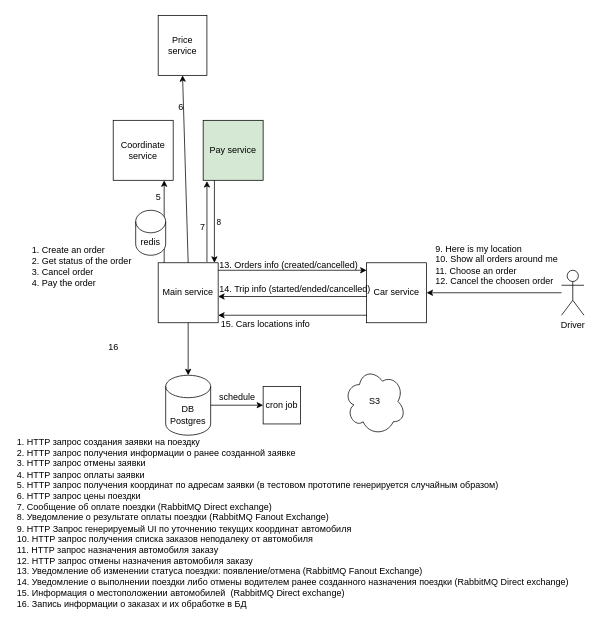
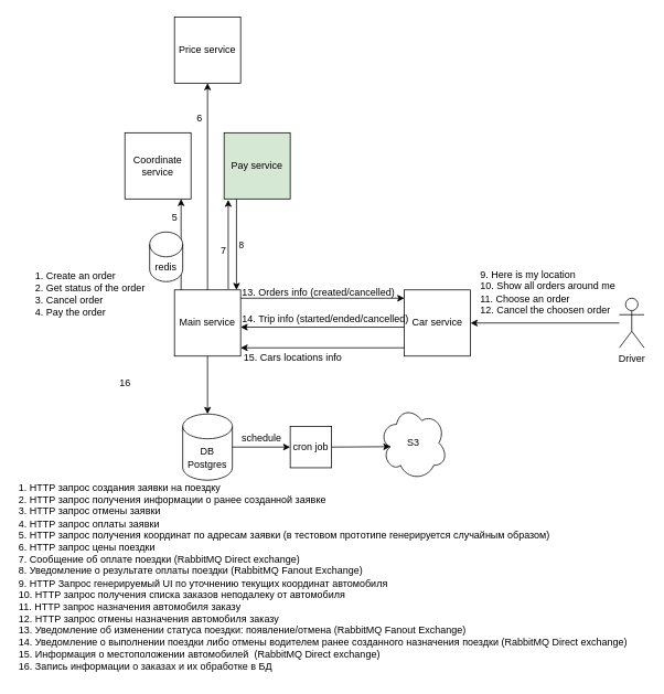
- <mxCell id="5" value="Price service" style="whiteSpace=wrap;html=1;aspect=fixed;" parent="1" vertex="1"><mxGeometry x="210" y="20" width="65" height="80" as="geometry" /></mxCell>
+ <mxCell id="5" value="Price service" style="whiteSpace=wrap;html=1;aspect=fixed;" parent="1" vertex="1"><mxGeometry x="210" y="20" width="80" height="80" as="geometry" /></mxCell>
+ <mxCell id="31" value="" style="endArrow=classic;html=1;rounded=0;exitX=1;exitY=0.5;exitDx=0;exitDy=0;entryX=0.16;entryY=0.55;entryDx=0;entryDy=0;entryPerimeter=0;" parent="1" source="27" target="30" edge="1"><mxGeometry width="50" height="50" relative="1" as="geometry"><mxPoint x="230" y="410" as="sourcePoint" /><mxPoint x="465" y="536" as="targetPoint" /></mxGeometry></mxCell>
